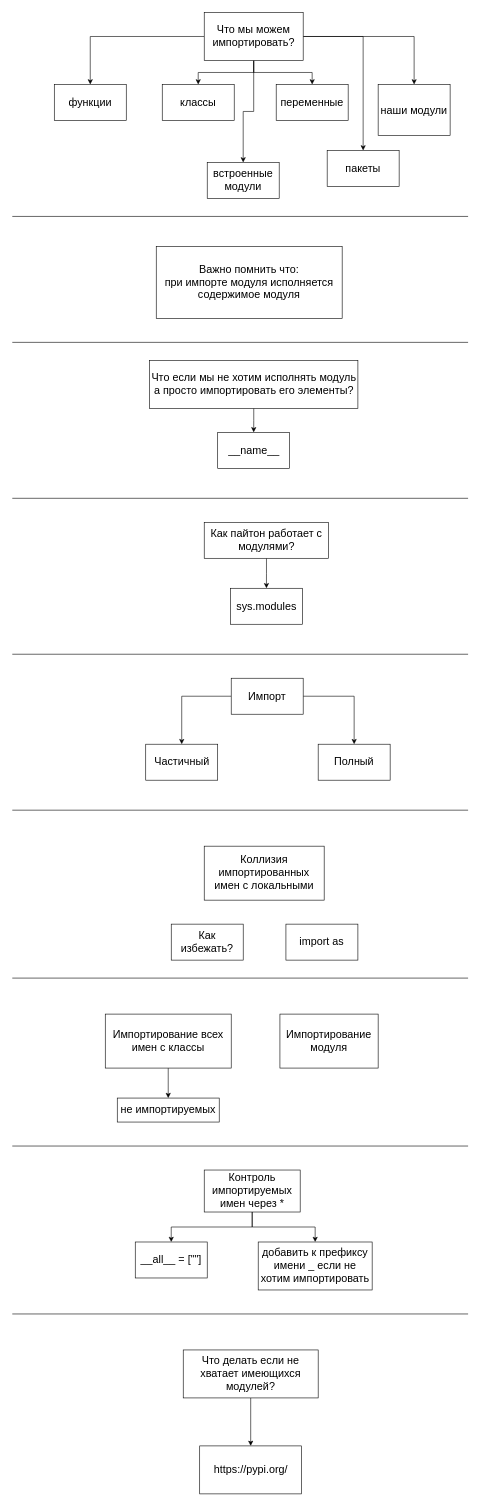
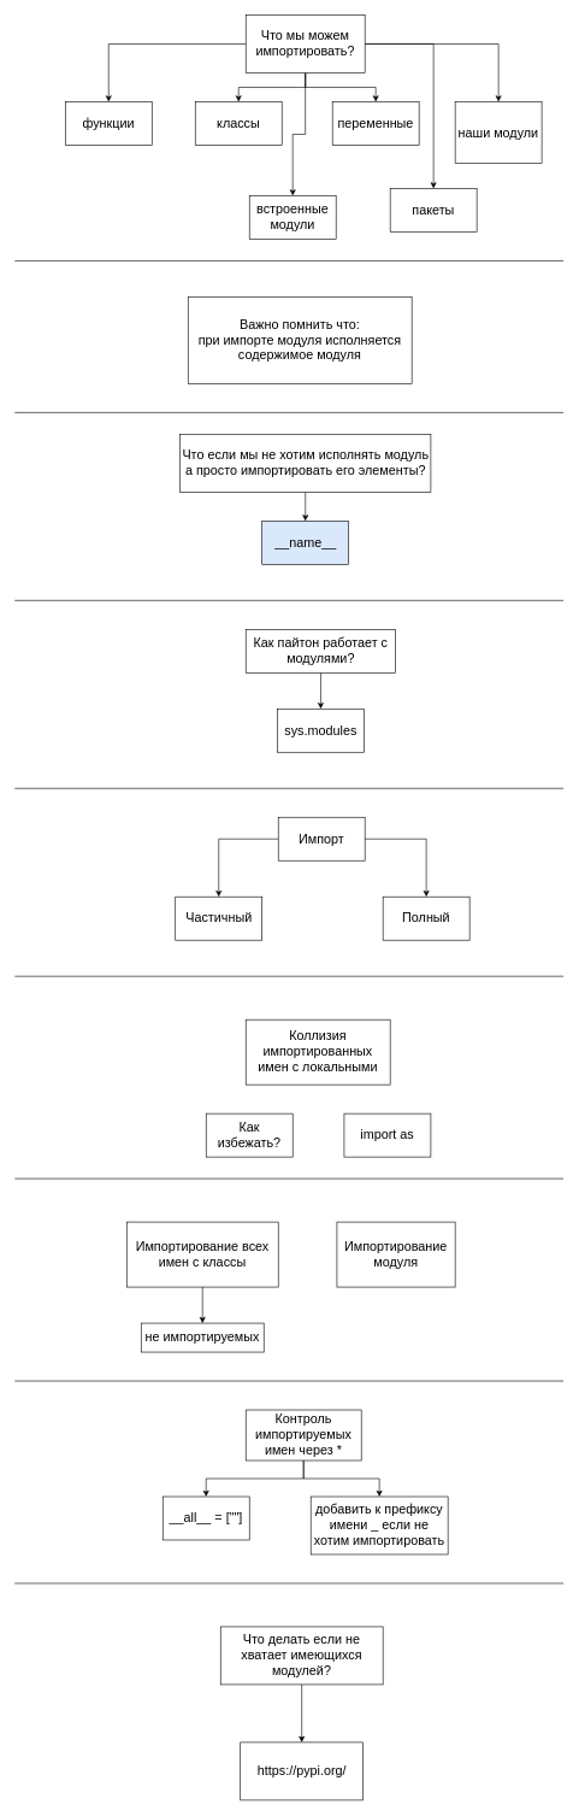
- <mxCell id="24" value="пакеты" style="rounded=0;whiteSpace=wrap;html=1;fontSize=18;" vertex="1" parent="1"><mxGeometry x="545" y="250" width="120" height="60" as="geometry" /></mxCell>
+ <mxCell id="24" value="пакеты" style="rounded=0;whiteSpace=wrap;html=1;fontSize=18;" vertex="1" parent="1"><mxGeometry x="540" y="260" width="120" height="60" as="geometry" /></mxCell>
- <mxCell id="19" value="__name__" style="rounded=0;whiteSpace=wrap;html=1;fontSize=18;" vertex="1" parent="1"><mxGeometry x="362.5" y="720" width="120" height="60" as="geometry" /></mxCell>
+ <mxCell id="19" value="__name__" style="rounded=0;whiteSpace=wrap;html=1;fontSize=18;fillColor=#dae8fc;" vertex="1" parent="1"><mxGeometry x="362.5" y="720" width="120" height="60" as="geometry" /></mxCell>
